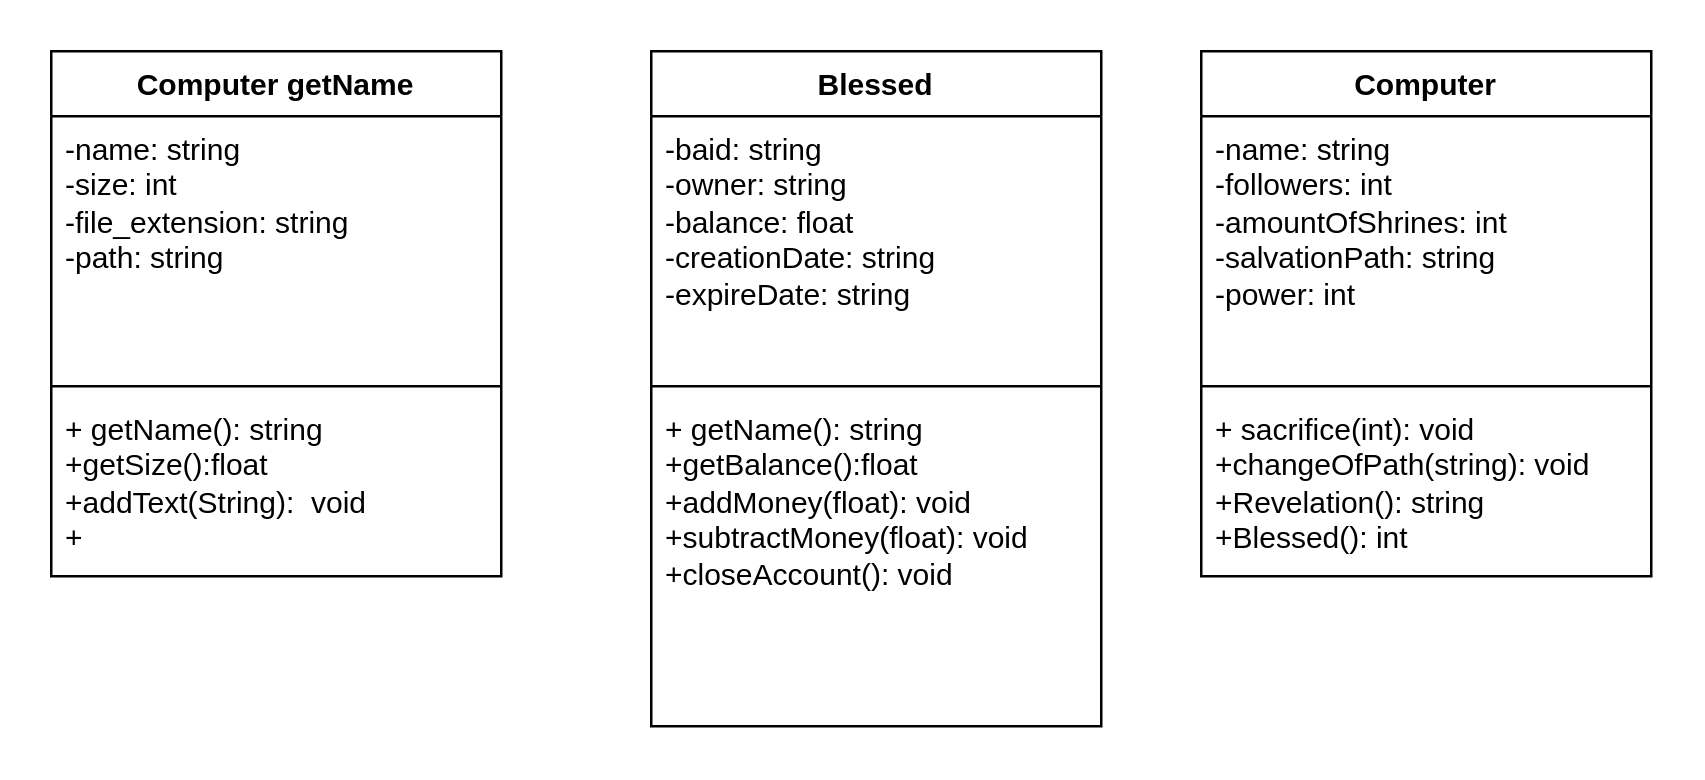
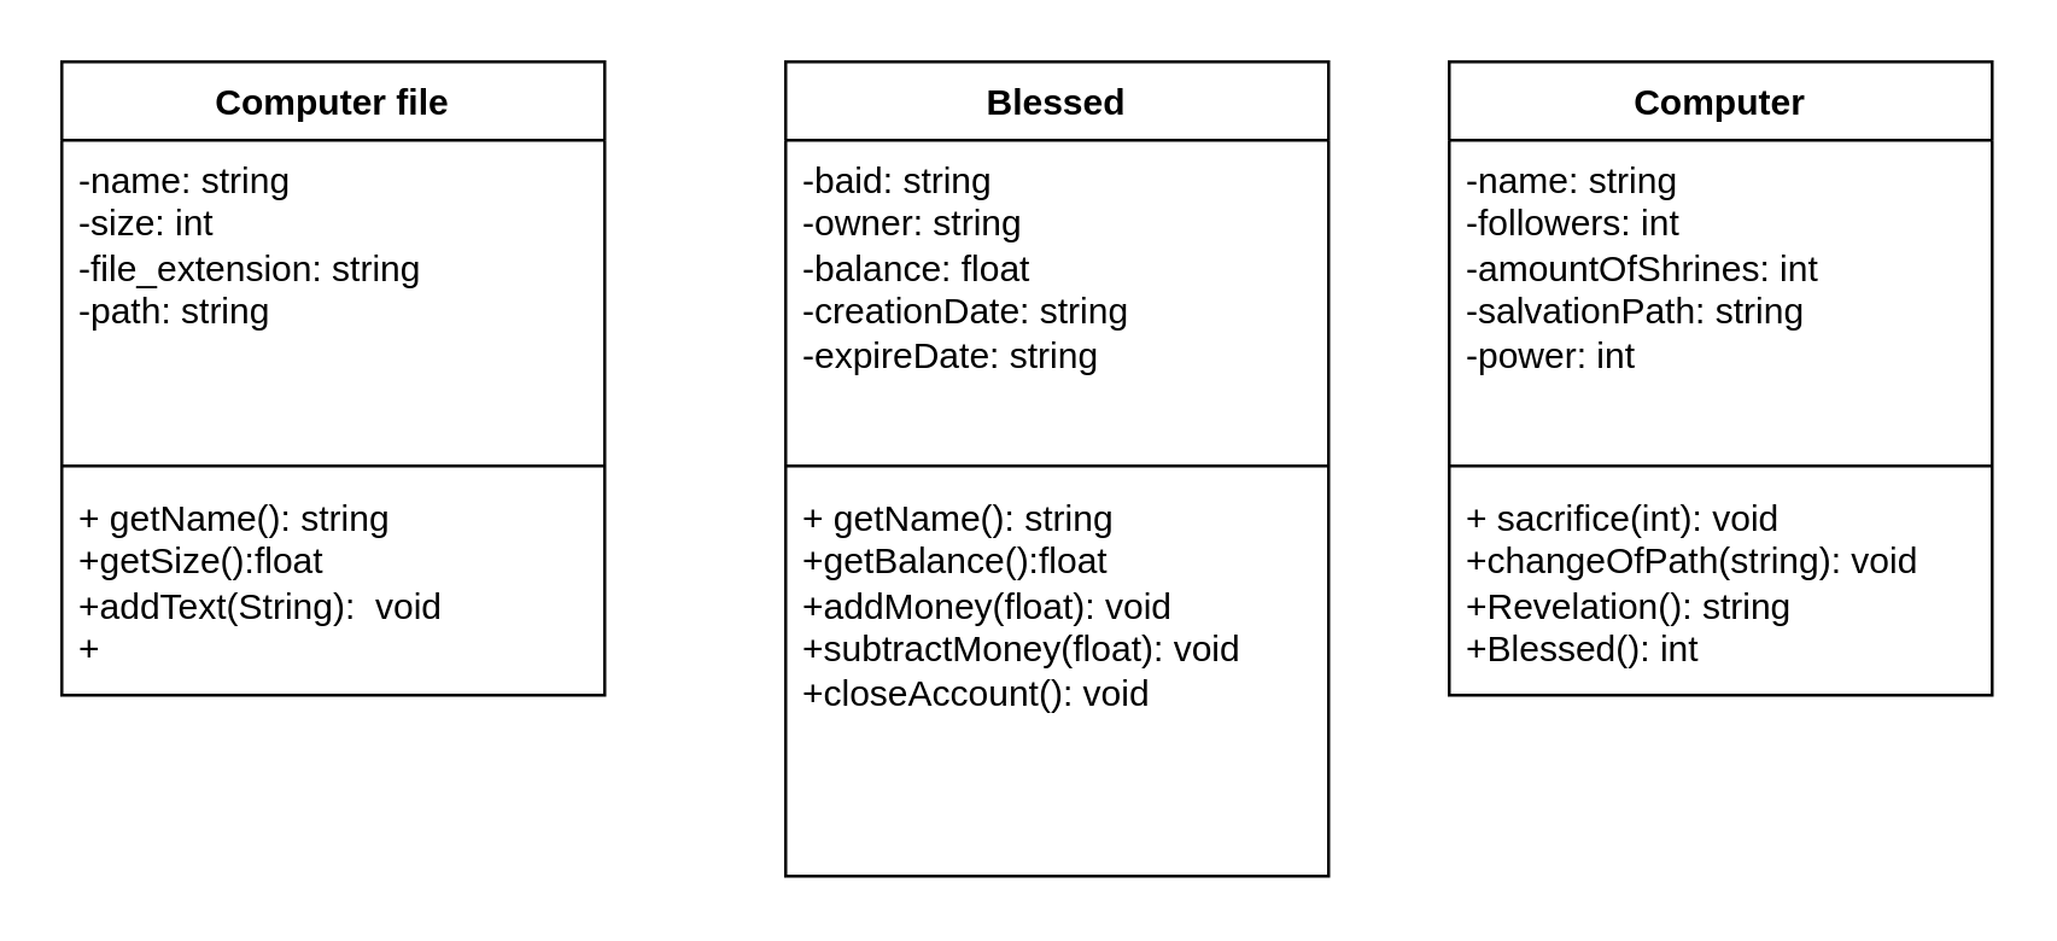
- <mxCell id="2" value="&lt;span style=&quot;background-color: initial;&quot; lang=&quot;EN-US&quot;&gt;Computer getName&lt;/span&gt;" style="swimlane;fontStyle=1;align=center;verticalAlign=top;childLayout=stackLayout;horizontal=1;startSize=26;horizontalStack=0;resizeParent=1;resizeParentMax=0;resizeLast=0;collapsible=1;marginBottom=0;whiteSpace=wrap;html=1;" vertex="1" parent="1"><mxGeometry x="20" y="20" width="180" height="210" as="geometry" /></mxCell>
+ <mxCell id="2" value="&lt;span style=&quot;background-color: initial;&quot; lang=&quot;EN-US&quot;&gt;Computer file&lt;/span&gt;" style="swimlane;fontStyle=1;align=center;verticalAlign=top;childLayout=stackLayout;horizontal=1;startSize=26;horizontalStack=0;resizeParent=1;resizeParentMax=0;resizeLast=0;collapsible=1;marginBottom=0;whiteSpace=wrap;html=1;" vertex="1" parent="1"><mxGeometry x="20" y="20" width="180" height="210" as="geometry" /></mxCell>
